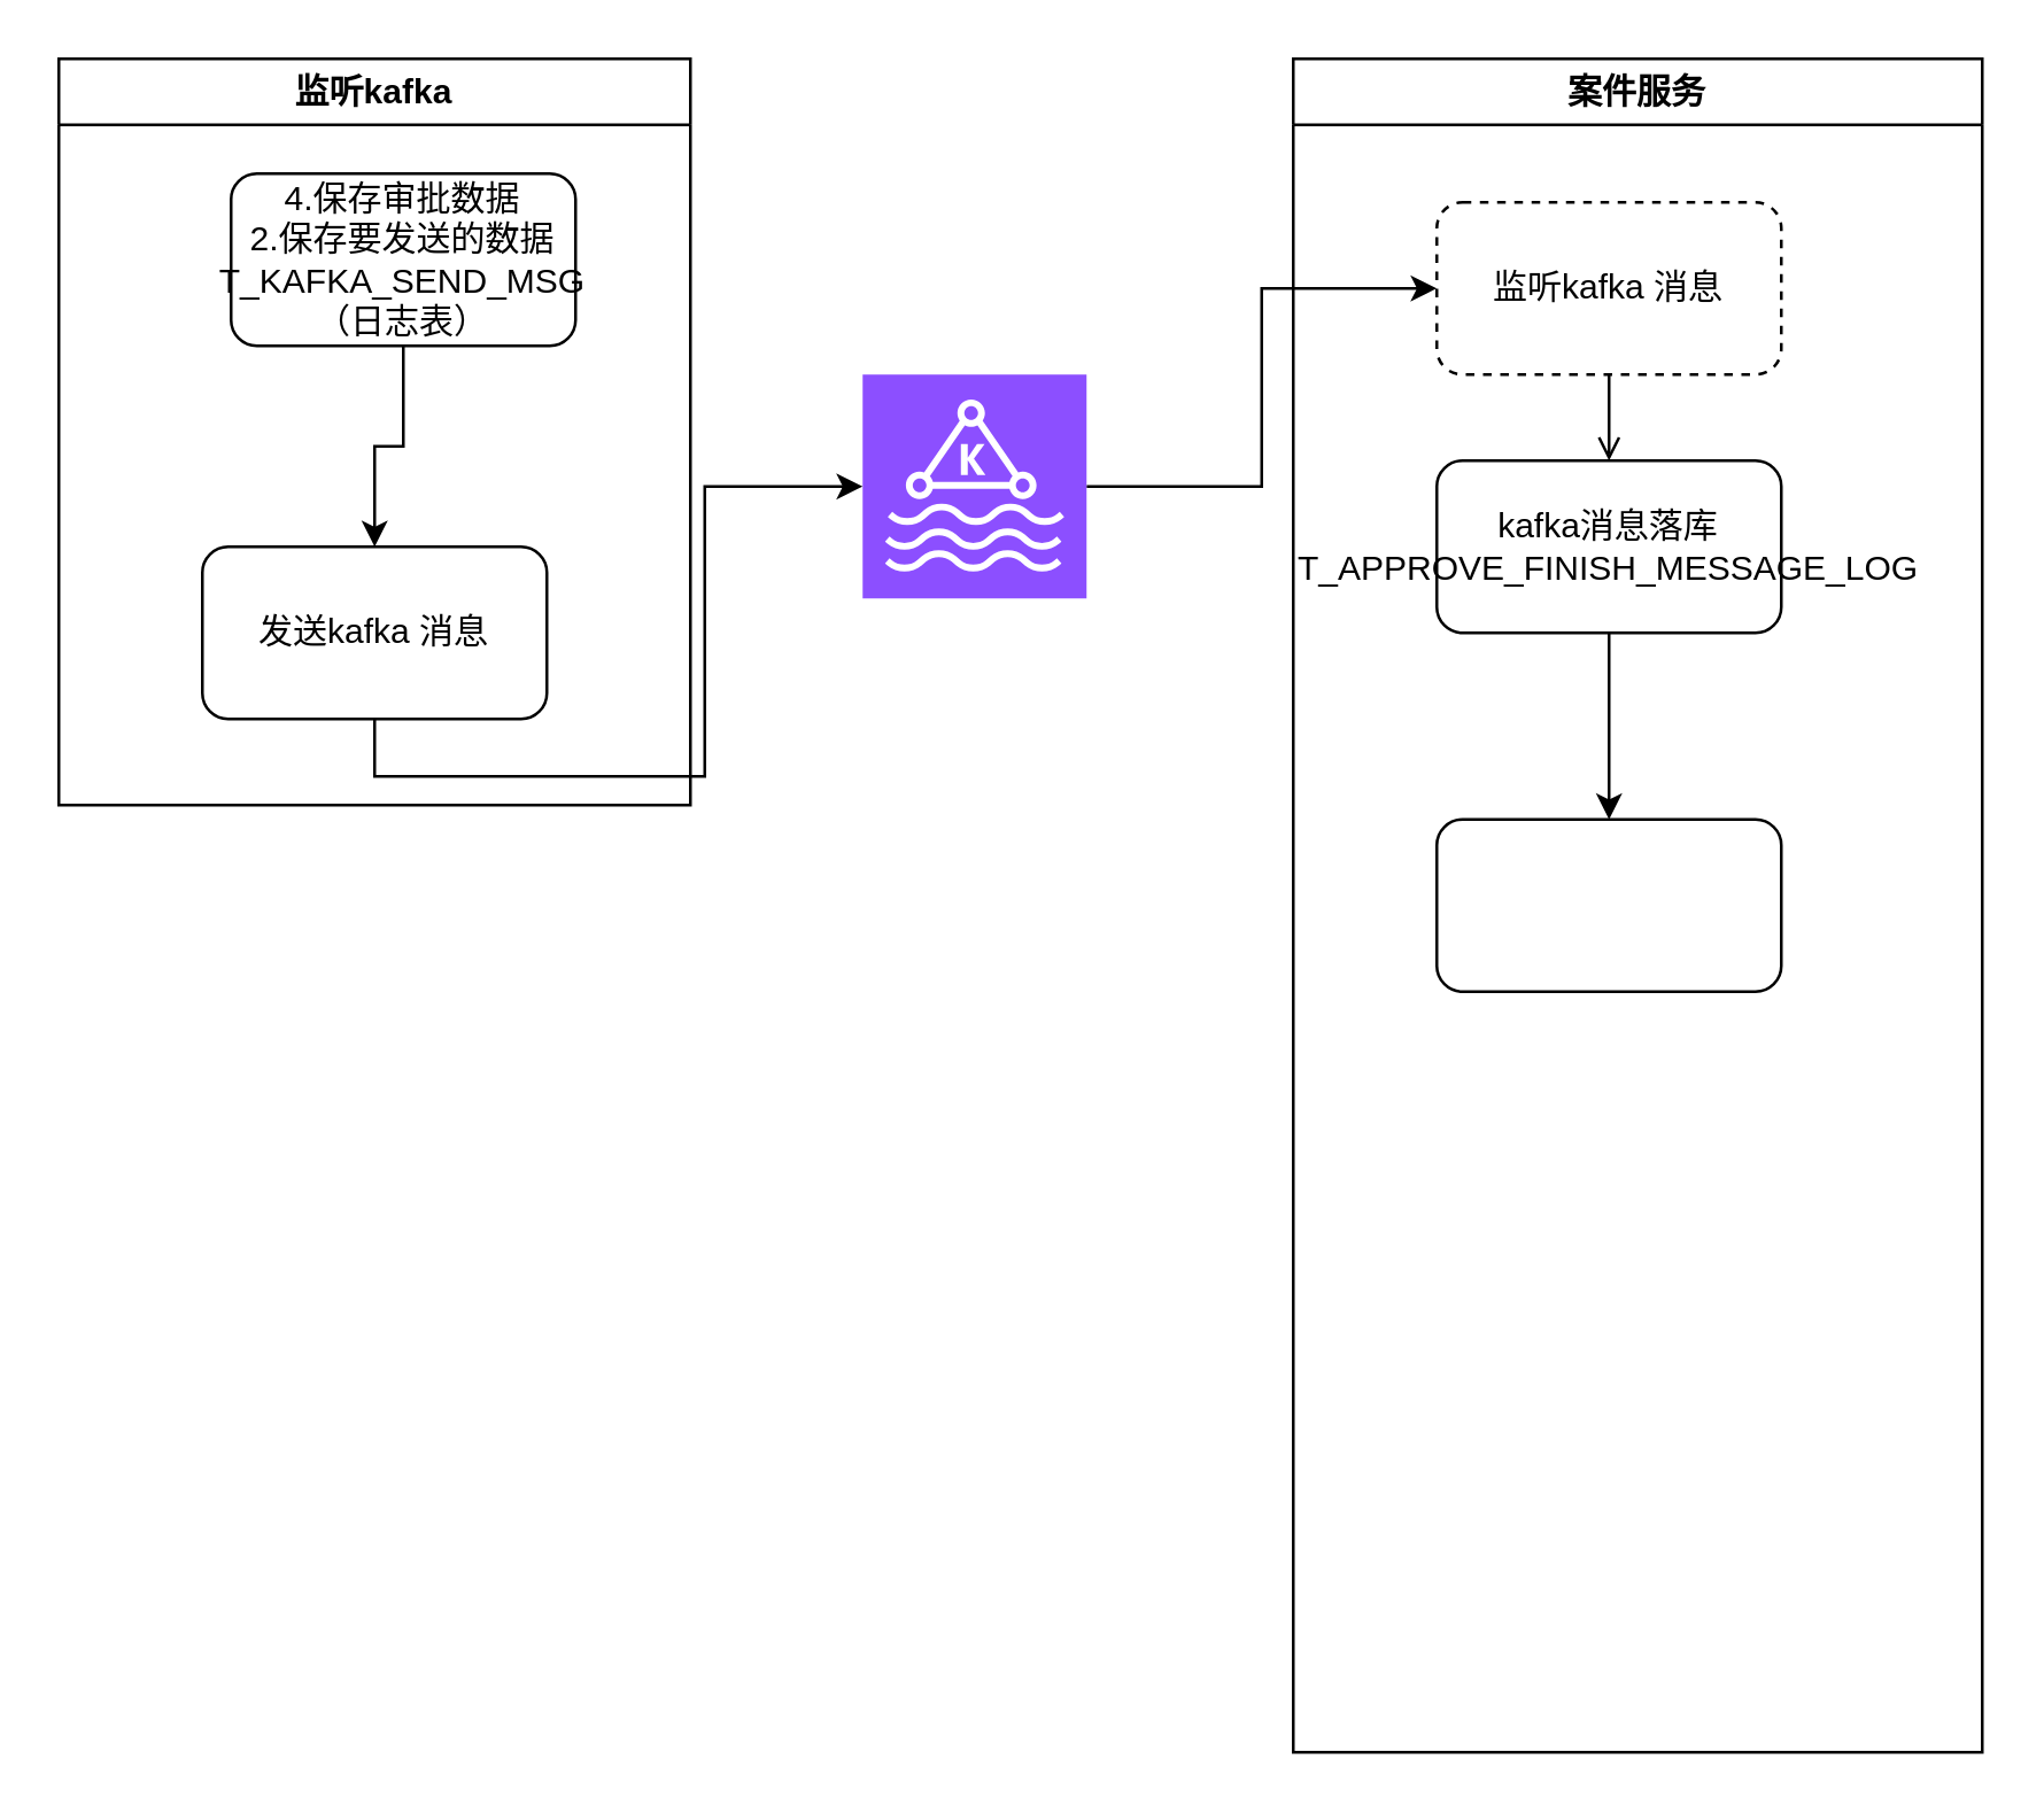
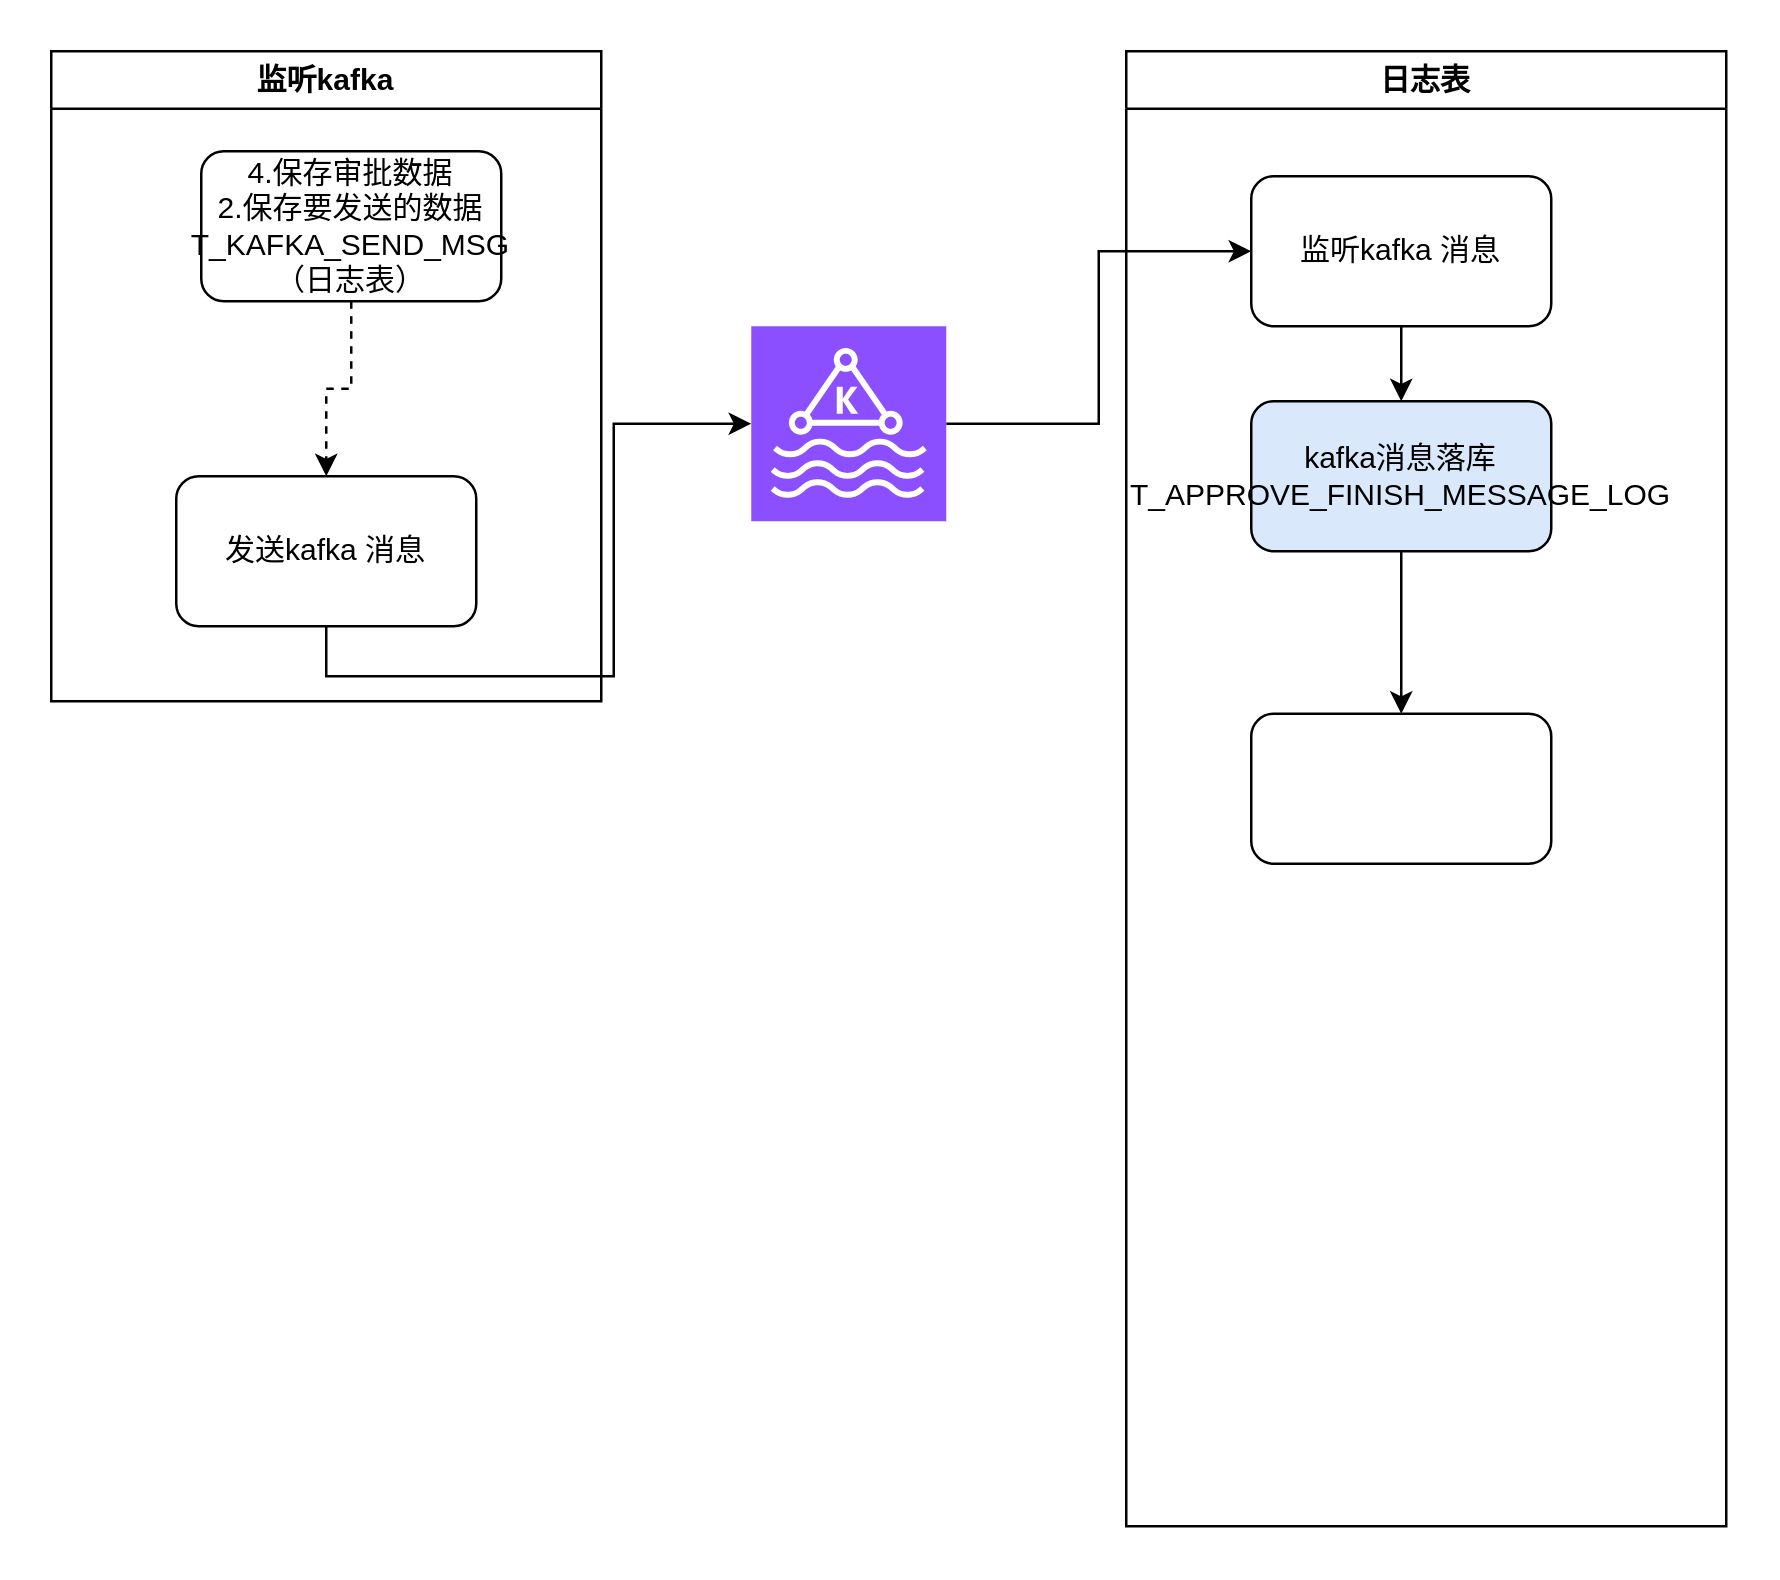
- <mxCell id="9" value="案件服务" style="swimlane;whiteSpace=wrap;html=1;movable=1;resizable=1;rotatable=1;deletable=1;editable=1;locked=0;connectable=1;" vertex="1" parent="1"><mxGeometry x="450" y="20" width="240" height="590" as="geometry" /></mxCell>
+ <mxCell id="9" value="日志表" style="swimlane;whiteSpace=wrap;html=1;movable=1;resizable=1;rotatable=1;deletable=1;editable=1;locked=0;connectable=1;" vertex="1" parent="1"><mxGeometry x="450" y="20" width="240" height="590" as="geometry" /></mxCell>
- <mxCell id="11" value="监听kafka 消息" style="rounded=1;whiteSpace=wrap;html=1;dashed=1;" vertex="1" parent="9"><mxGeometry x="50" y="50" width="120" height="60" as="geometry" /></mxCell>
+ <mxCell id="11" value="监听kafka 消息" style="rounded=1;whiteSpace=wrap;html=1;" vertex="1" parent="9"><mxGeometry x="50" y="50" width="120" height="60" as="geometry" /></mxCell>
- <mxCell id="10" style="edgeStyle=orthogonalEdgeStyle;rounded=0;orthogonalLoop=1;jettySize=auto;html=1;exitX=0.5;exitY=1;exitDx=0;exitDy=0;entryX=0.5;entryY=0;entryDx=0;entryDy=0;endArrow=open;" edge="1" parent="9" source="11" target="13"><mxGeometry relative="1" as="geometry" /></mxCell>
+ <mxCell id="10" style="edgeStyle=orthogonalEdgeStyle;rounded=0;orthogonalLoop=1;jettySize=auto;html=1;exitX=0.5;exitY=1;exitDx=0;exitDy=0;entryX=0.5;entryY=0;entryDx=0;entryDy=0;" edge="1" parent="9" source="11" target="13"><mxGeometry relative="1" as="geometry" /></mxCell>
- <mxCell id="2" style="edgeStyle=orthogonalEdgeStyle;rounded=0;orthogonalLoop=1;jettySize=auto;html=1;entryX=0.5;entryY=0;entryDx=0;entryDy=0;" edge="1" parent="1" source="3" target="5"><mxGeometry relative="1" as="geometry" /></mxCell>
+ <mxCell id="2" style="edgeStyle=orthogonalEdgeStyle;rounded=0;orthogonalLoop=1;jettySize=auto;html=1;entryX=0.5;entryY=0;entryDx=0;entryDy=0;dashed=1;" edge="1" parent="1" source="3" target="5"><mxGeometry relative="1" as="geometry" /></mxCell>
- <mxCell id="13" value="kafka消息落库&lt;br&gt;T_APPROVE_FINISH_MESSAGE_LOG" style="rounded=1;whiteSpace=wrap;html=1;" vertex="1" parent="9"><mxGeometry x="50" y="140" width="120" height="60" as="geometry" /></mxCell>
+ <mxCell id="13" value="kafka消息落库&lt;br&gt;T_APPROVE_FINISH_MESSAGE_LOG" style="rounded=1;whiteSpace=wrap;html=1;fillColor=#dae8fc;" vertex="1" parent="9"><mxGeometry x="50" y="140" width="120" height="60" as="geometry" /></mxCell>
